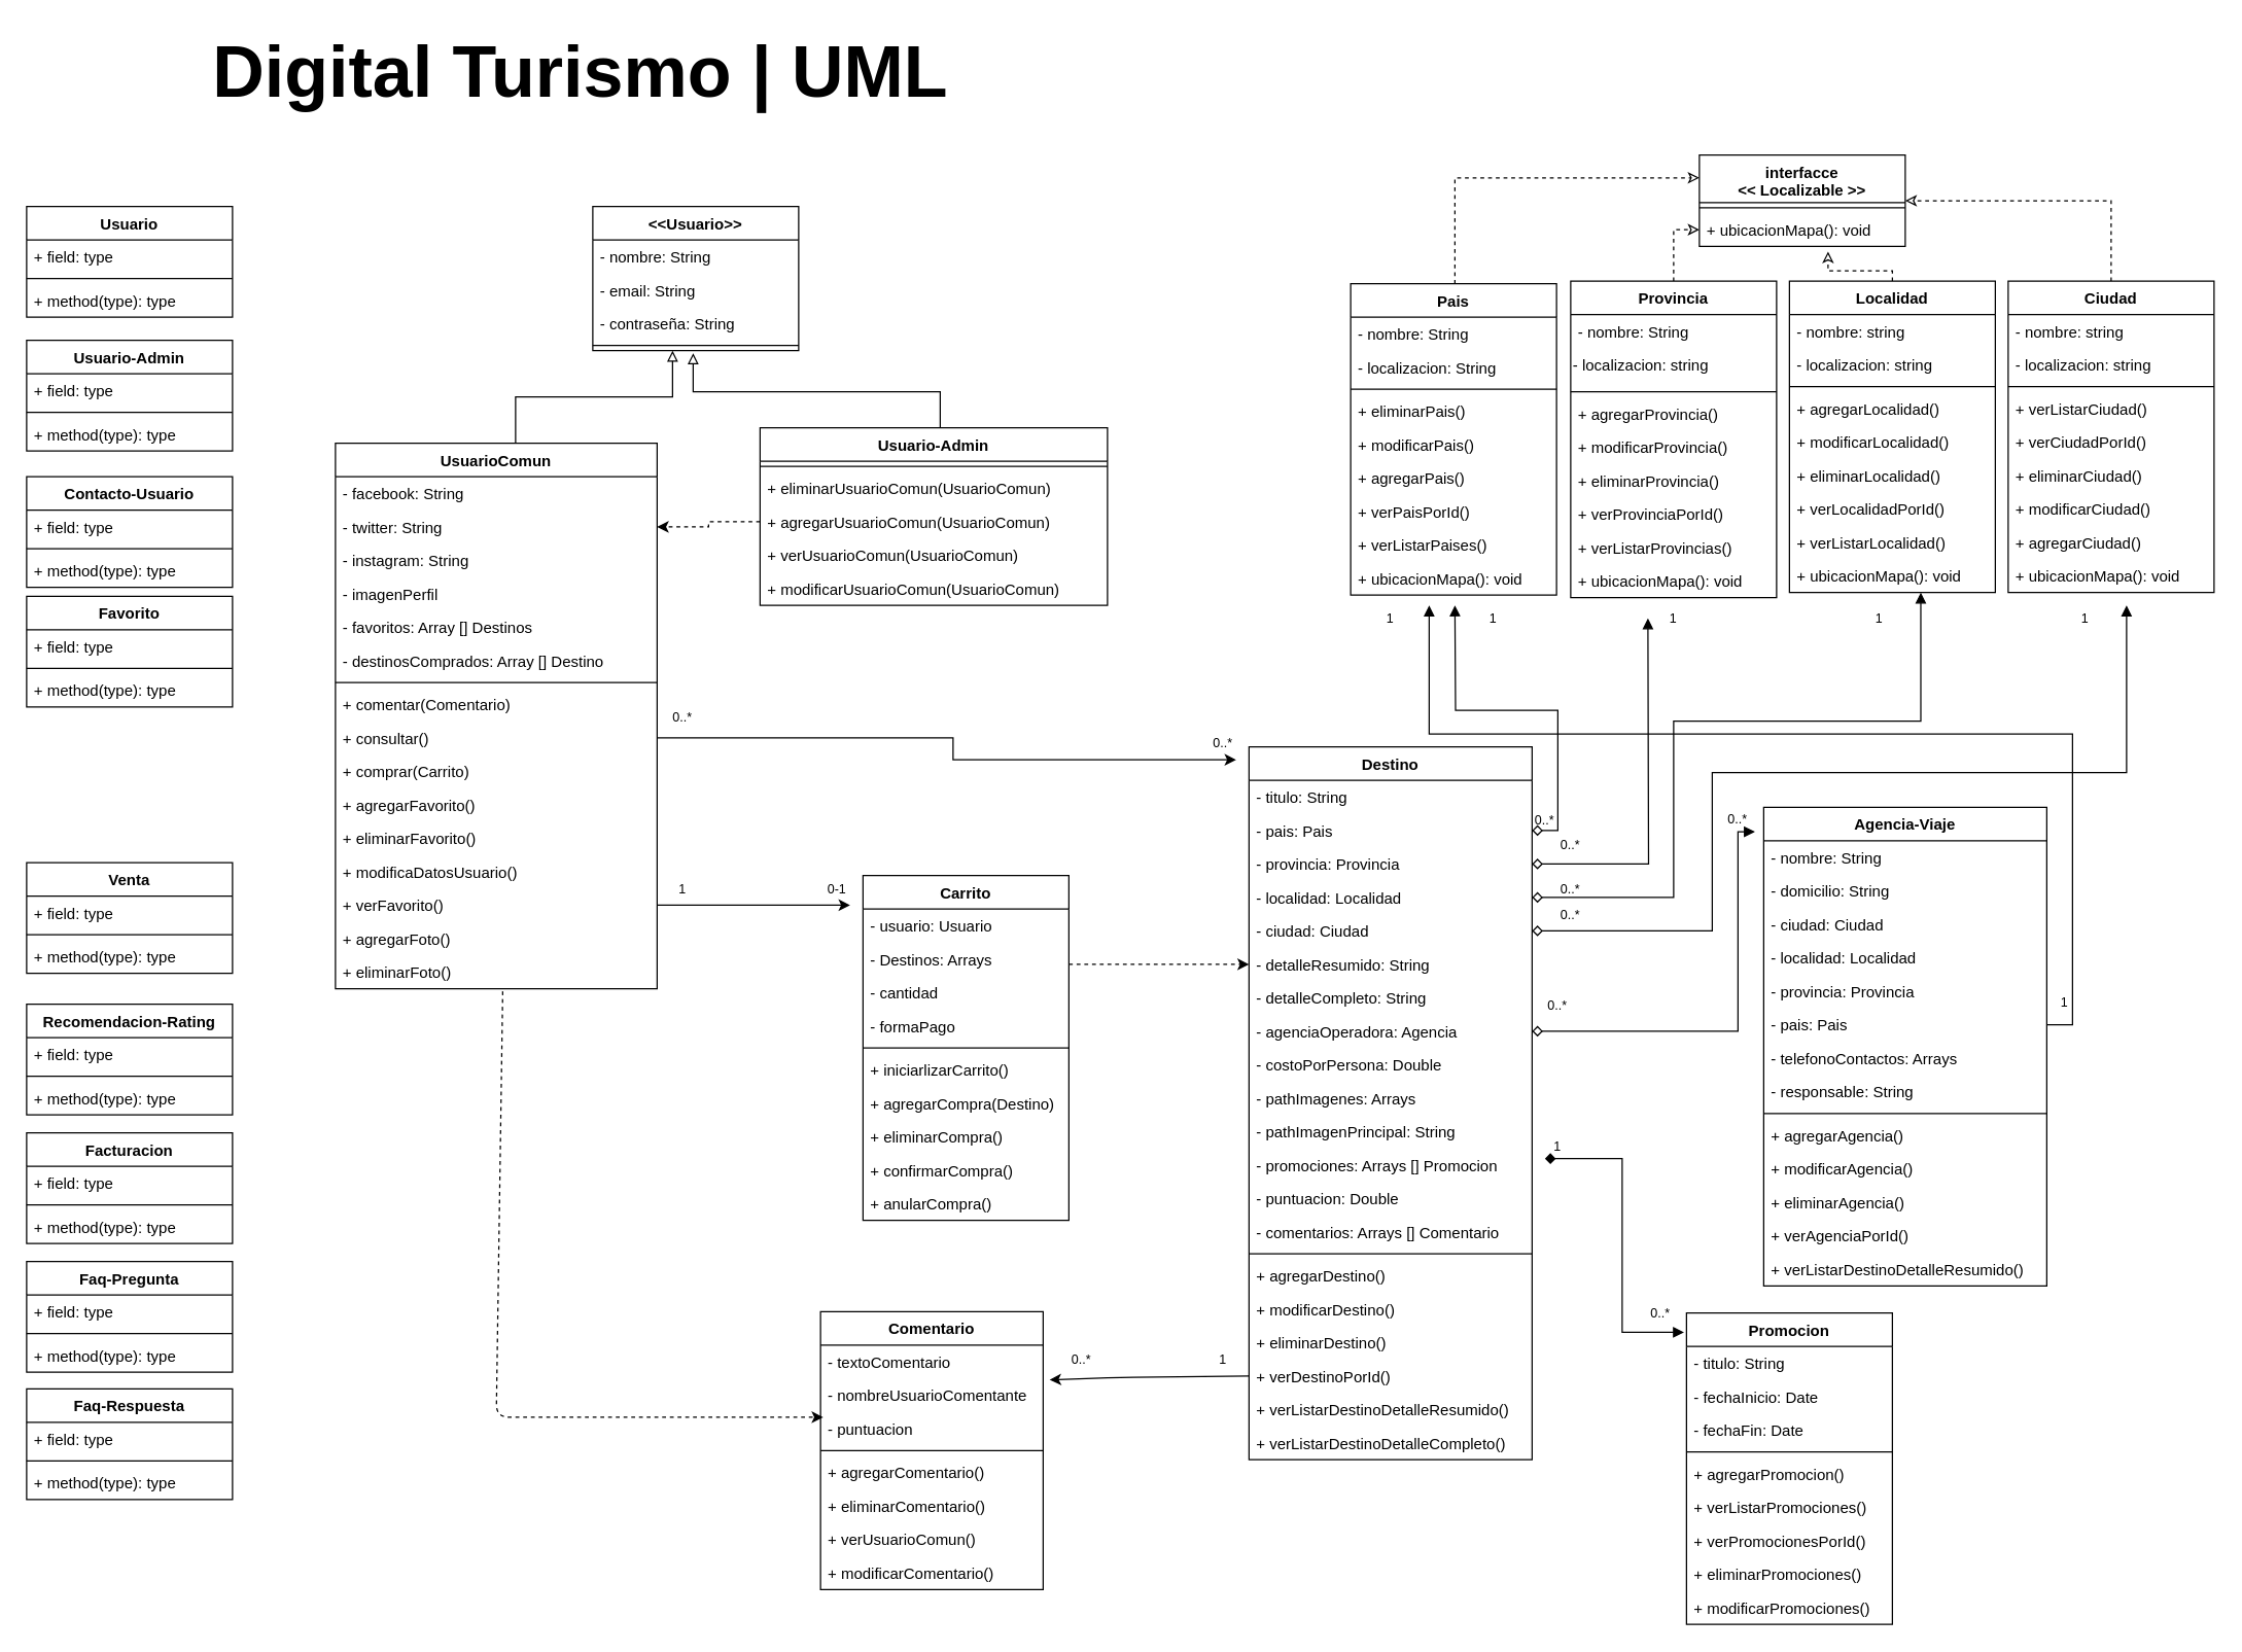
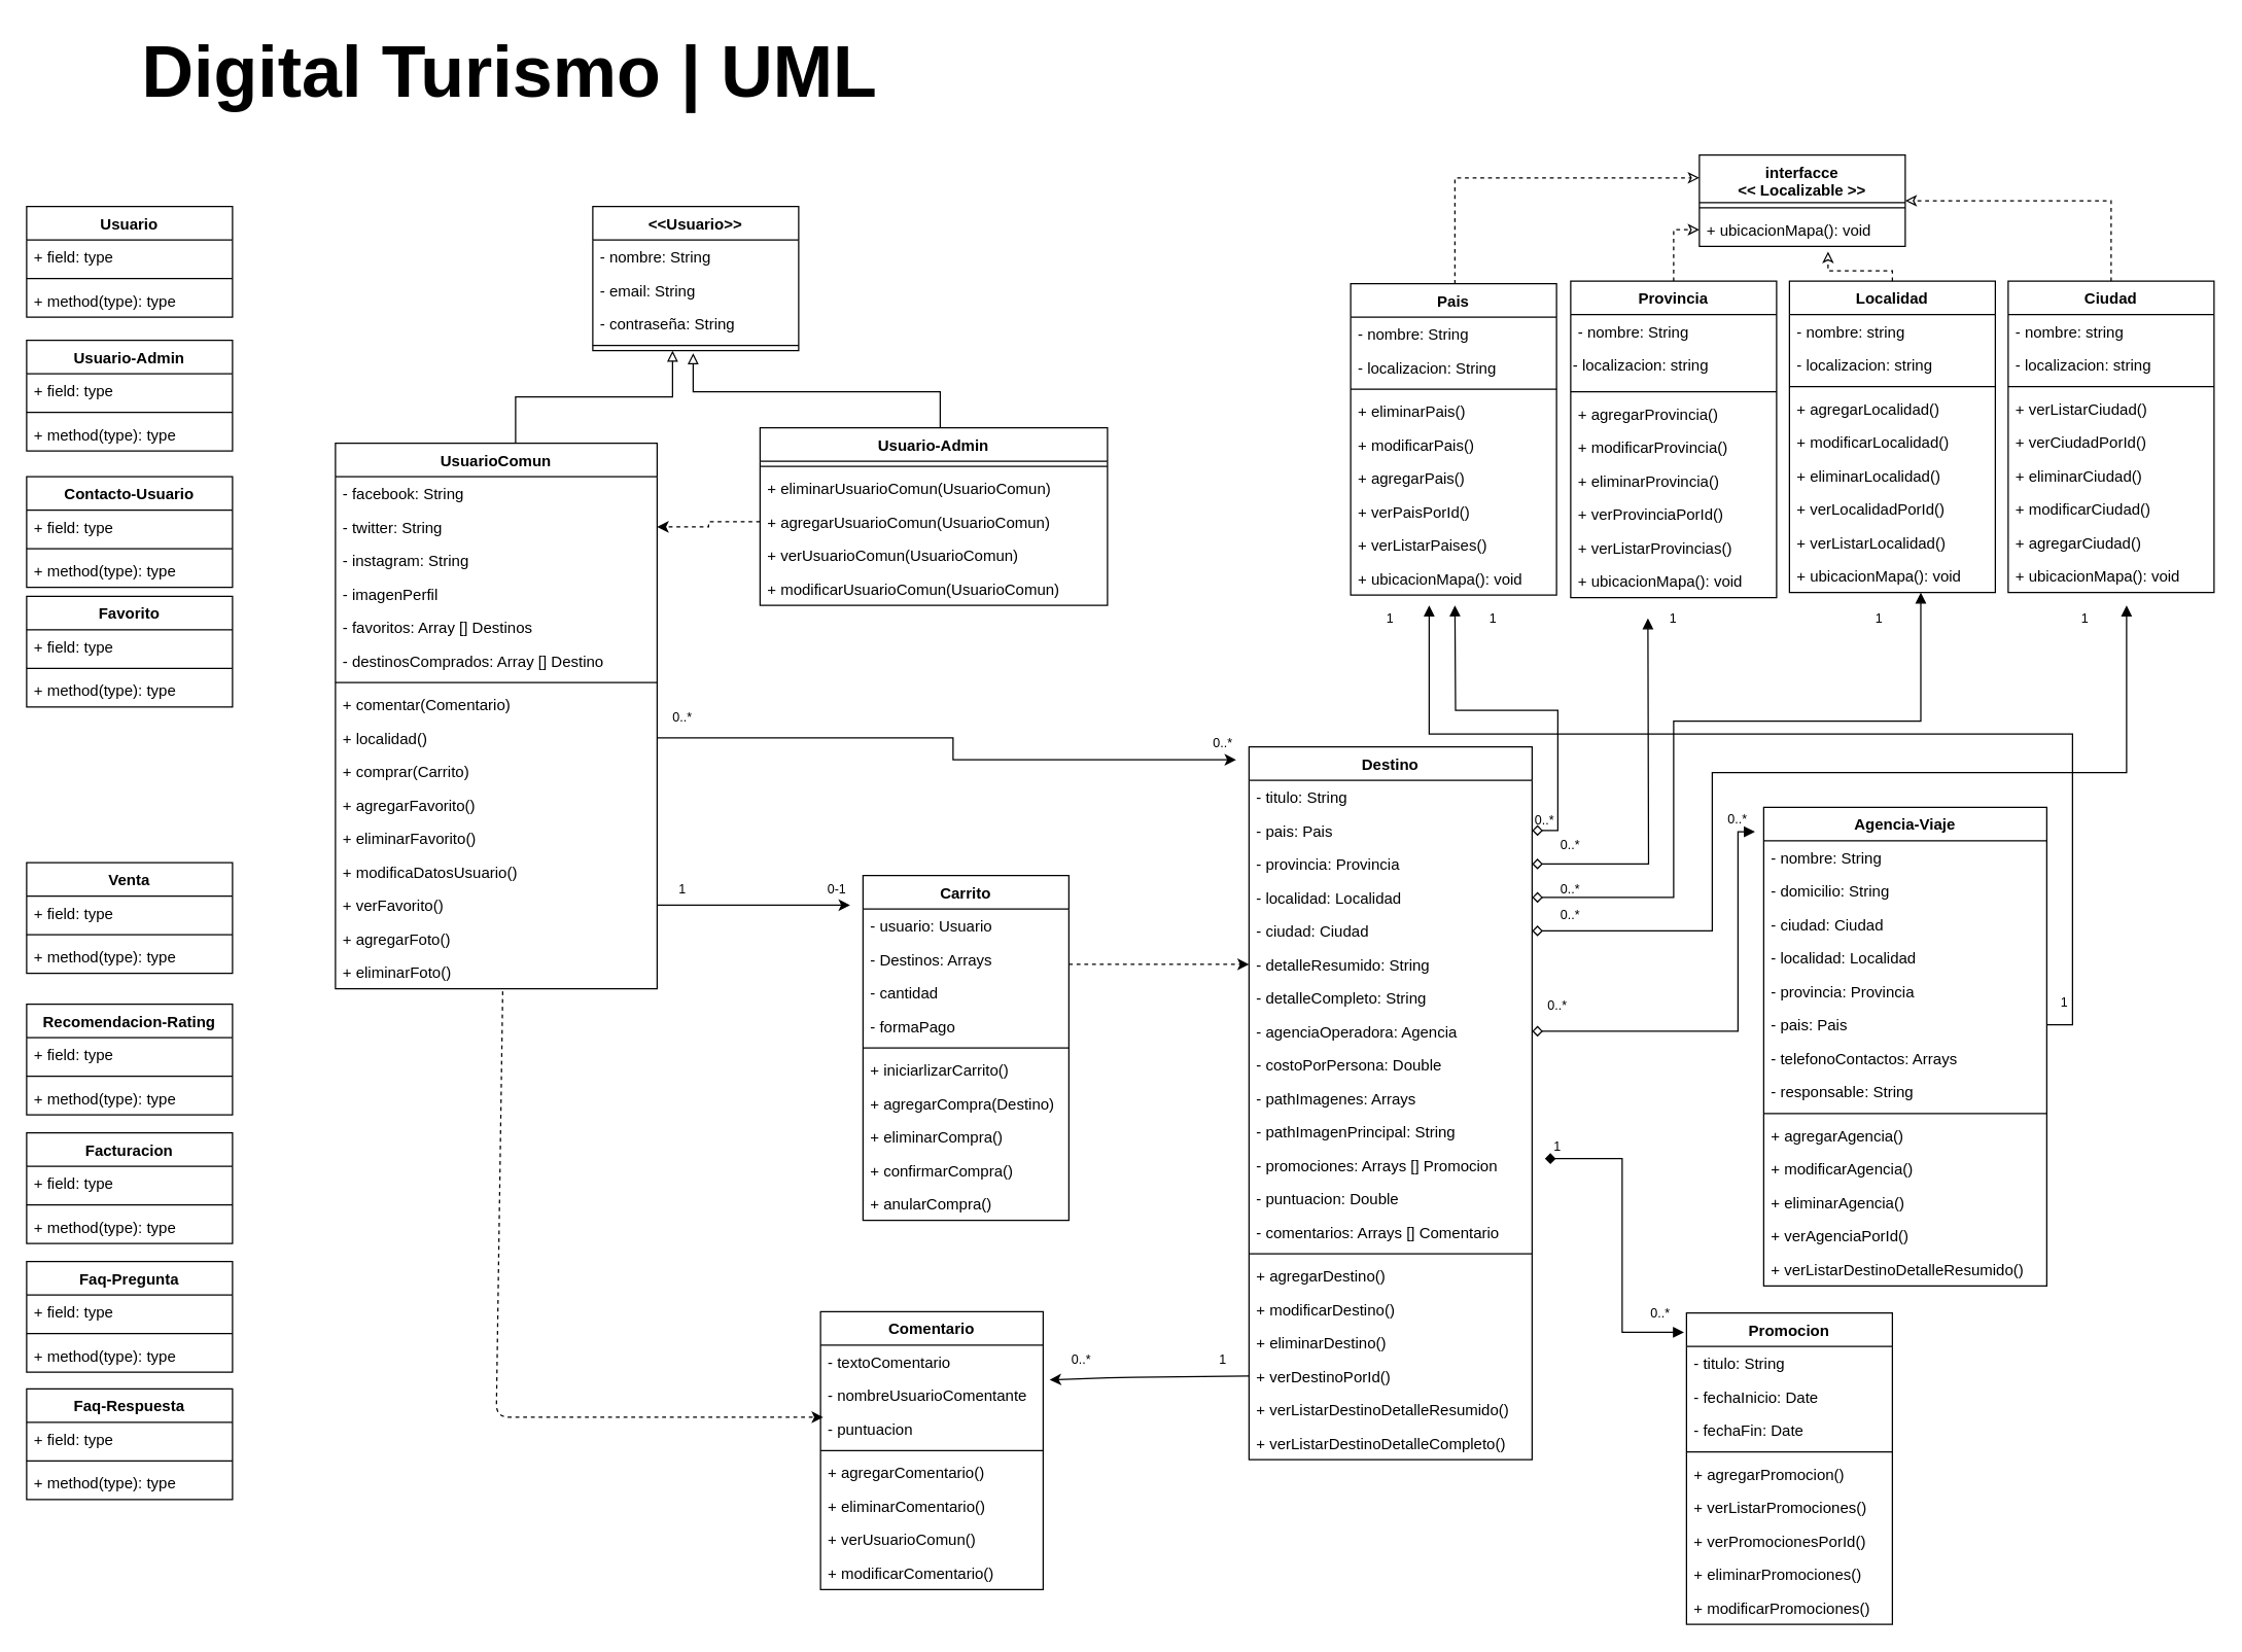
- <mxCell id="76" value="Digital Turismo | UML" style="text;html=1;align=center;verticalAlign=middle;resizable=0;points=[];;autosize=1;fontSize=56;fontStyle=1" parent="1" vertex="1"><mxGeometry x="155" y="20" width="590" height="70" as="geometry" /></mxCell>
+ <mxCell id="76" value="Digital Turismo | UML" style="text;html=1;align=center;verticalAlign=middle;resizable=0;points=[];;autosize=1;fontSize=56;fontStyle=1" parent="1" vertex="1"><mxGeometry x="100" width="590" height="70" as="geometry" y="20" /></mxCell>
- <mxCell id="189" value="+ consultar()" style="text;strokeColor=none;fillColor=none;align=left;verticalAlign=top;spacingLeft=4;spacingRight=4;overflow=hidden;rotatable=0;points=[[0,0.5],[1,0.5]];portConstraint=eastwest;" parent="180" vertex="1"><mxGeometry y="216" width="250" height="26" as="geometry" /></mxCell>
+ <mxCell id="189" value="+ localidad()" style="text;strokeColor=none;fillColor=none;align=left;verticalAlign=top;spacingLeft=4;spacingRight=4;overflow=hidden;rotatable=0;points=[[0,0.5],[1,0.5]];portConstraint=eastwest;" parent="180" vertex="1"><mxGeometry y="216" width="250" height="26" as="geometry" /></mxCell>
